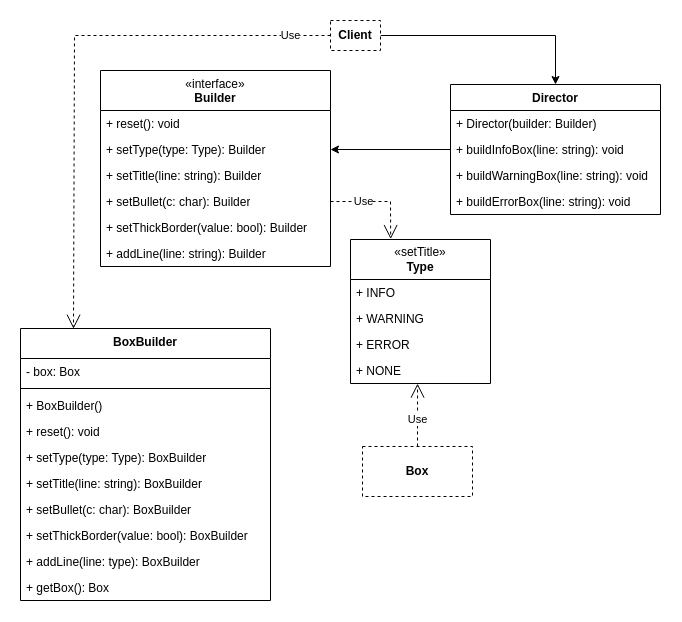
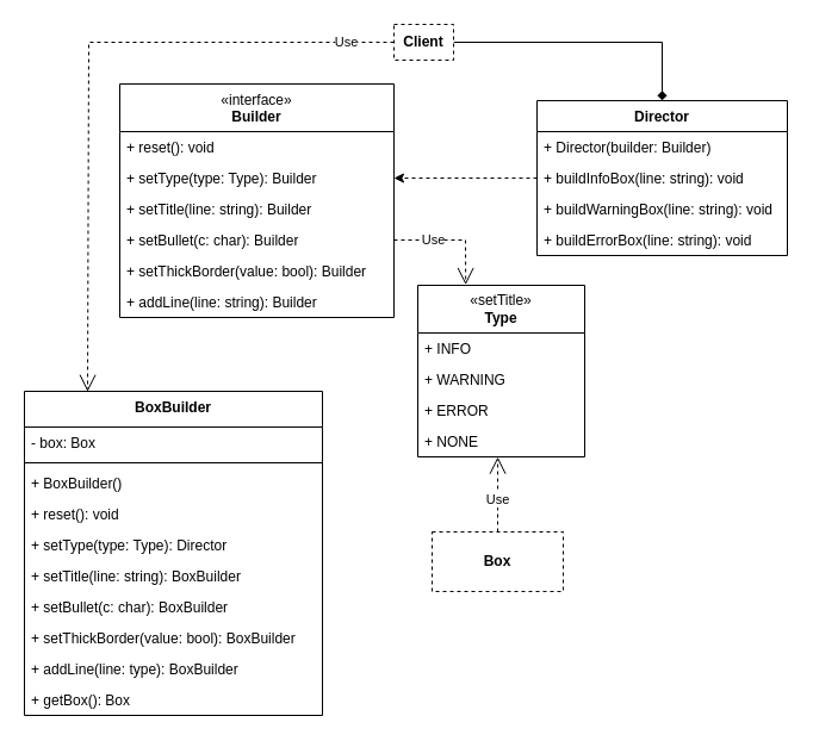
- <mxCell id="2" style="edgeStyle=orthogonalEdgeStyle;rounded=0;orthogonalLoop=1;jettySize=auto;html=1;entryX=0.5;entryY=0;entryDx=0;entryDy=0;" edge="1" parent="1" source="3" target="28"><mxGeometry relative="1" as="geometry" /></mxCell>
+ <mxCell id="2" style="edgeStyle=orthogonalEdgeStyle;rounded=0;orthogonalLoop=1;jettySize=auto;html=1;entryX=0.5;entryY=0;entryDx=0;entryDy=0;endArrow=diamond;" edge="1" parent="1" source="3" target="28"><mxGeometry relative="1" as="geometry" /></mxCell>
- <mxCell id="34" style="edgeStyle=orthogonalEdgeStyle;rounded=0;orthogonalLoop=1;jettySize=auto;html=1;entryX=1;entryY=0.5;entryDx=0;entryDy=0;" edge="1" parent="1" source="30" target="6"><mxGeometry relative="1" as="geometry" /></mxCell>
+ <mxCell id="34" style="edgeStyle=orthogonalEdgeStyle;rounded=0;orthogonalLoop=1;jettySize=auto;html=1;entryX=1;entryY=0.5;entryDx=0;entryDy=0;dashed=1;" edge="1" parent="1" source="30" target="6"><mxGeometry relative="1" as="geometry" /></mxCell>
- <mxCell id="22" value="+ setType(type: Type): BoxBuilder" style="text;strokeColor=none;fillColor=none;align=left;verticalAlign=top;spacingLeft=4;spacingRight=4;overflow=hidden;rotatable=0;points=[[0,0.5],[1,0.5]];portConstraint=eastwest;whiteSpace=wrap;html=1;" vertex="1" parent="17"><mxGeometry y="116" width="250" height="26" as="geometry" /></mxCell>
+ <mxCell id="22" value="+ setType(type: Type): Director" style="text;strokeColor=none;fillColor=none;align=left;verticalAlign=top;spacingLeft=4;spacingRight=4;overflow=hidden;rotatable=0;points=[[0,0.5],[1,0.5]];portConstraint=eastwest;whiteSpace=wrap;html=1;" vertex="1" parent="17"><mxGeometry y="116" width="250" height="26" as="geometry" /></mxCell>
